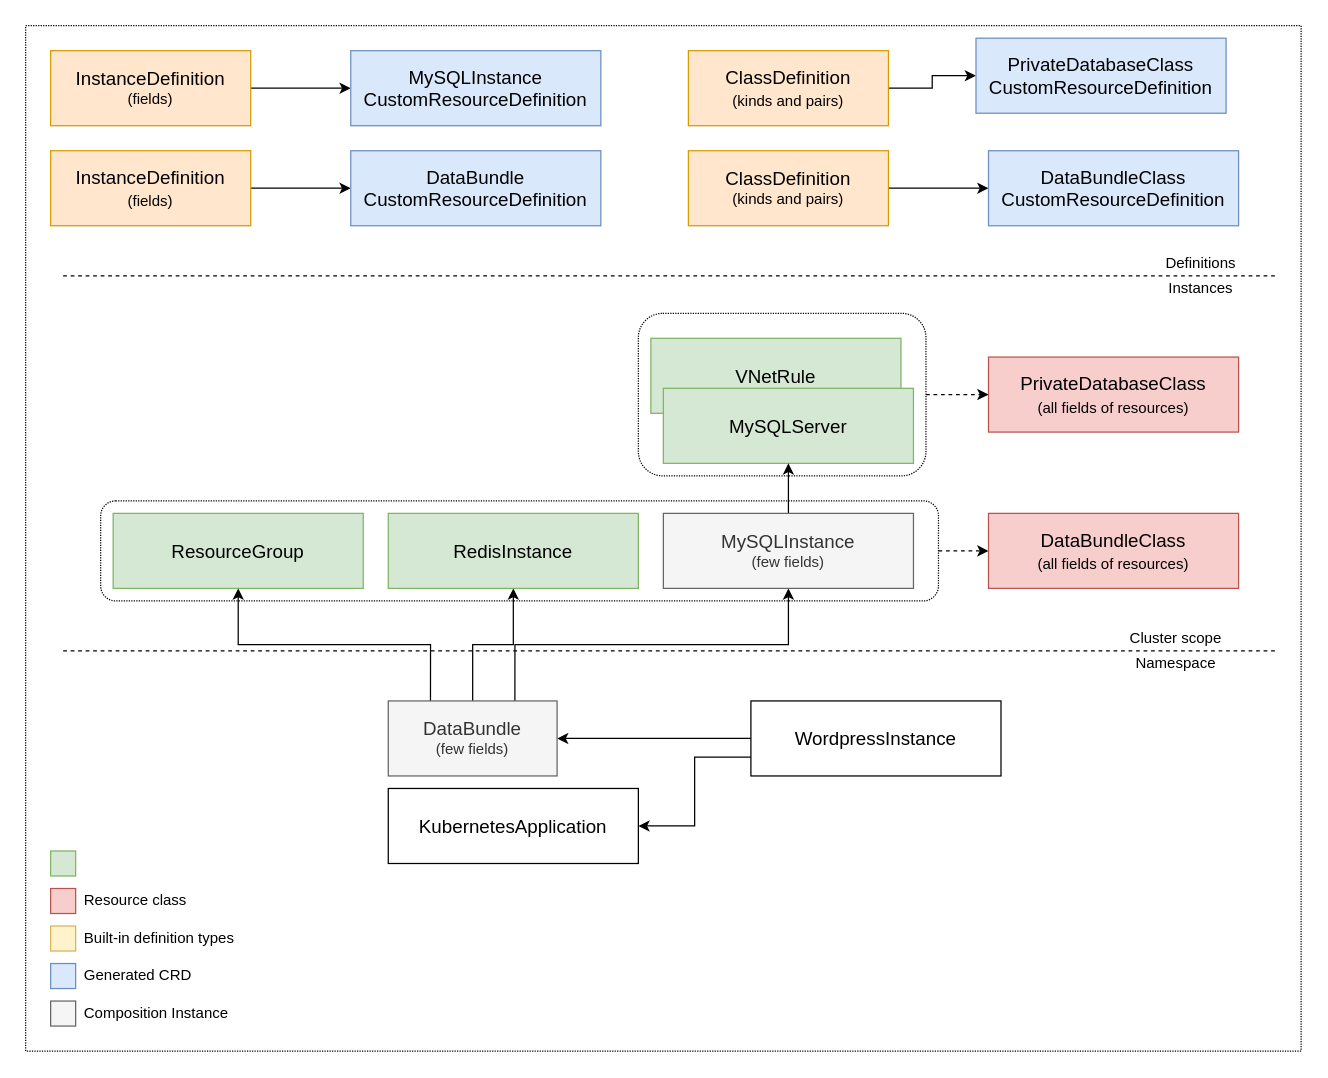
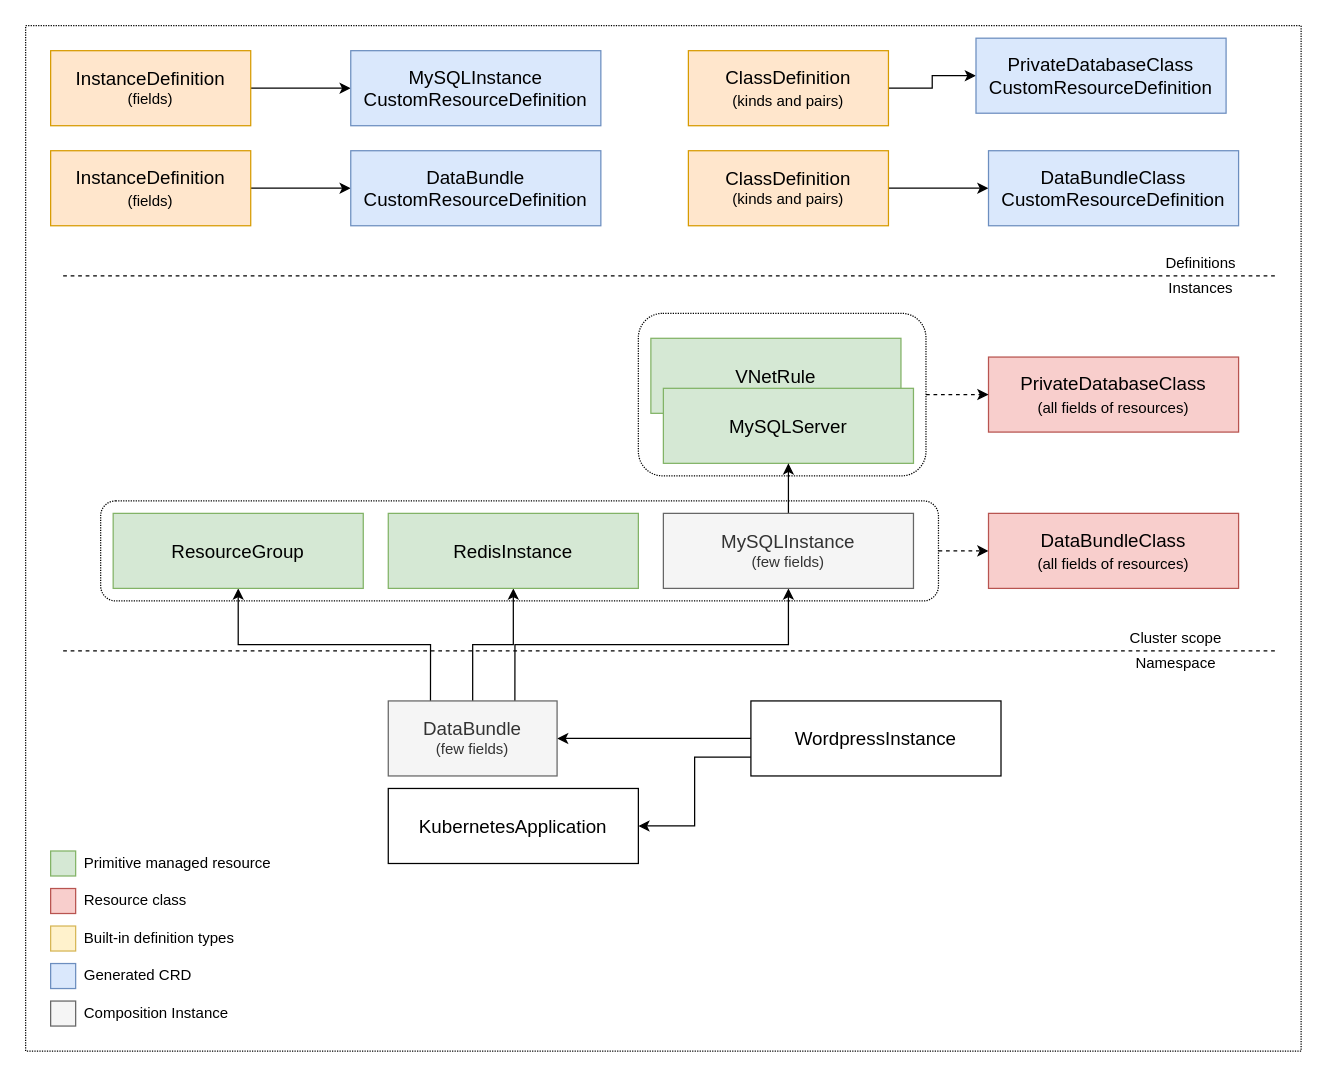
+ <mxCell id="36" value="Primitive managed resource" style="text;html=1;strokeColor=none;fillColor=none;align=left;verticalAlign=middle;whiteSpace=wrap;rounded=0;" vertex="1" parent="1"><mxGeometry x="65" y="680" width="155" height="20" as="geometry" /></mxCell>
